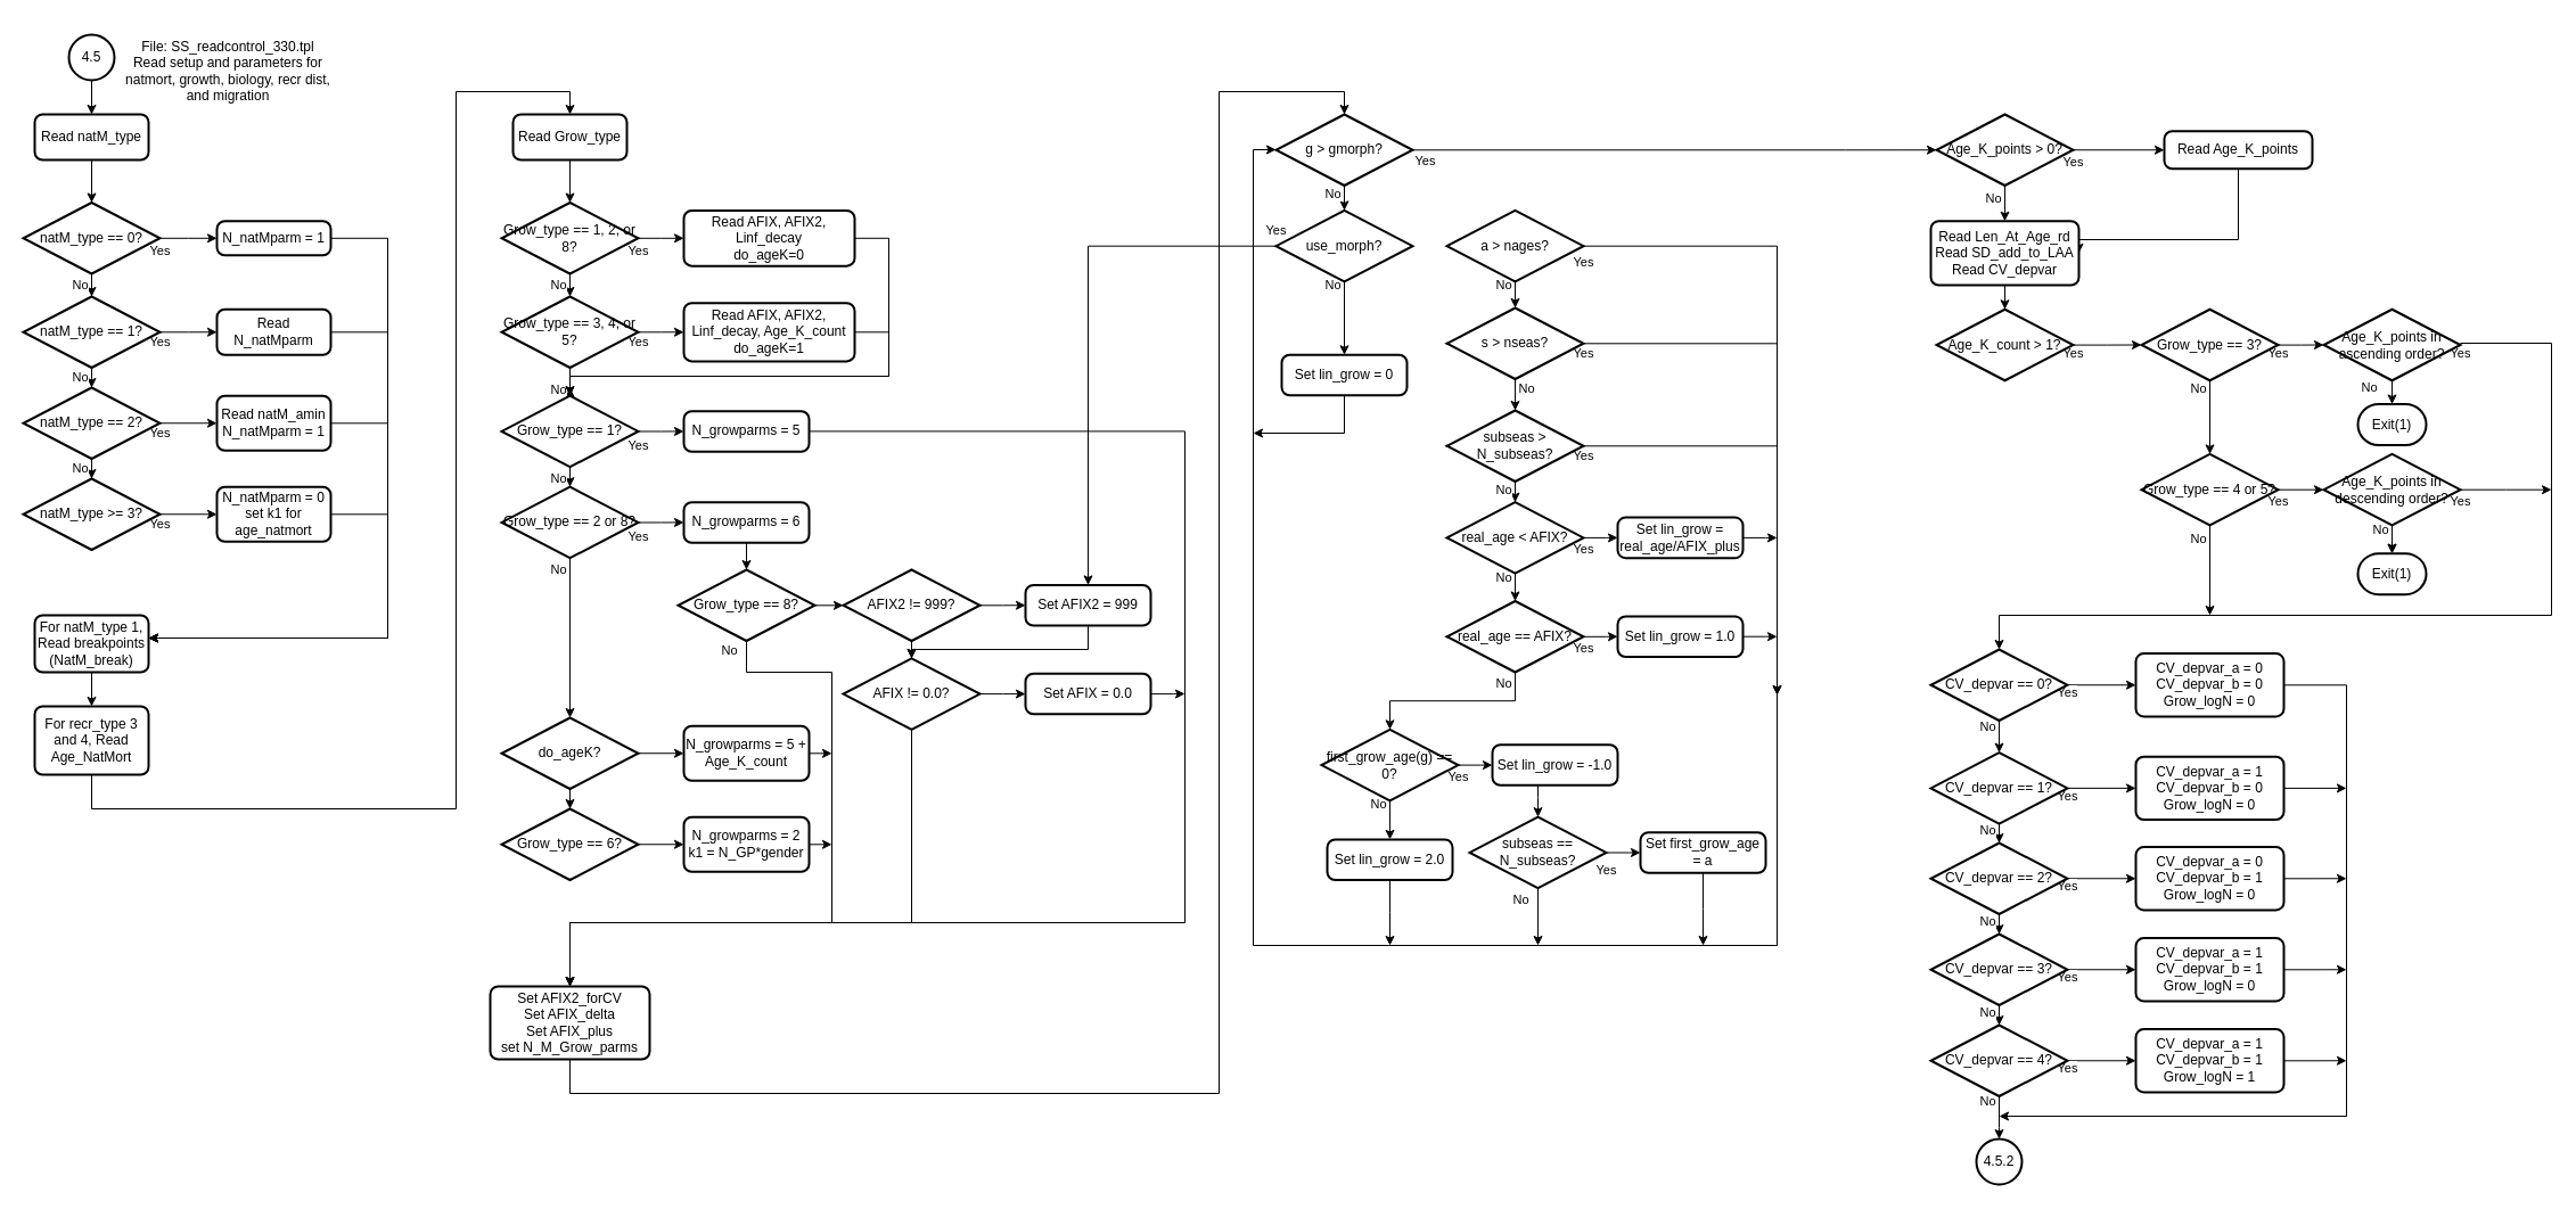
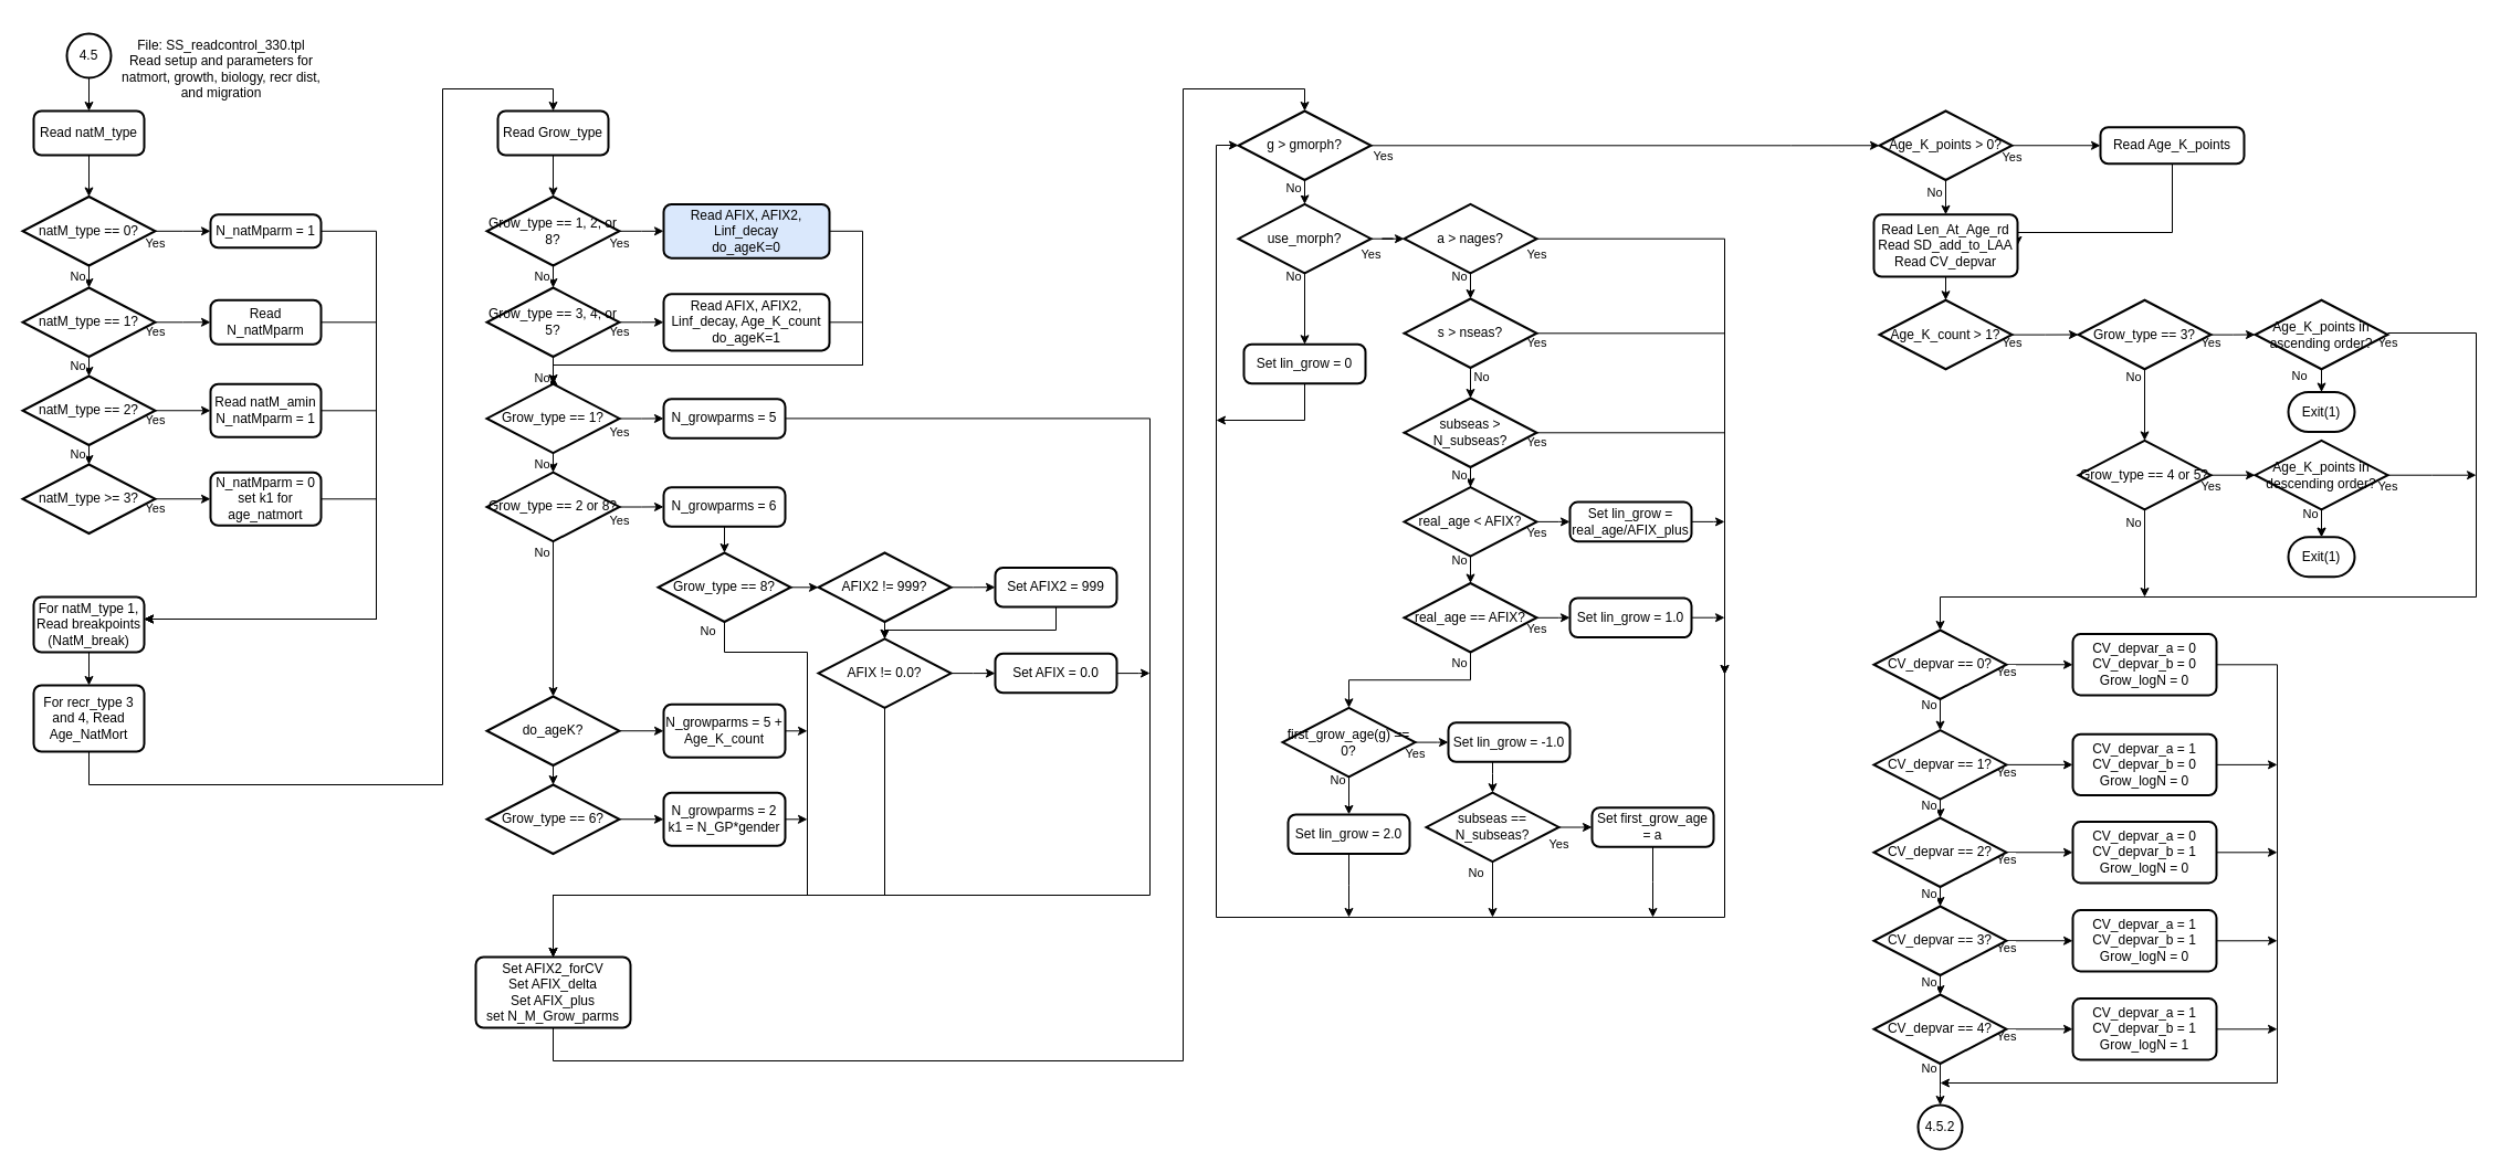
- <mxCell id="43" value="Read AFIX, AFIX2, Linf_decay&lt;br&gt;do_ageK=0" style="rounded=1;whiteSpace=wrap;html=1;absoluteArcSize=1;arcSize=14;strokeWidth=2;" parent="1" vertex="1"><mxGeometry x="600" y="184.38" width="150" height="48.75" as="geometry" /></mxCell>
+ <mxCell id="43" value="Read AFIX, AFIX2, Linf_decay&lt;br&gt;do_ageK=0" style="rounded=1;whiteSpace=wrap;html=1;absoluteArcSize=1;arcSize=14;strokeWidth=2;fillColor=#dae8fc;" parent="1" vertex="1"><mxGeometry x="600" y="184.38" width="150" height="48.75" as="geometry" /></mxCell>
- <mxCell id="78" value="Yes" style="edgeStyle=orthogonalEdgeStyle;rounded=0;orthogonalLoop=1;jettySize=auto;html=1;" parent="1" source="80" target="67" edge="1"><mxGeometry x="-1" y="-14" relative="1" as="geometry"><mxPoint as="offset" /></mxGeometry></mxCell>
+ <mxCell id="78" value="Yes" style="edgeStyle=orthogonalEdgeStyle;rounded=0;orthogonalLoop=1;jettySize=auto;html=1;" parent="1" source="80" target="87" edge="1"><mxGeometry x="-1" y="-14" relative="1" as="geometry"><mxPoint as="offset" /></mxGeometry></mxCell>
